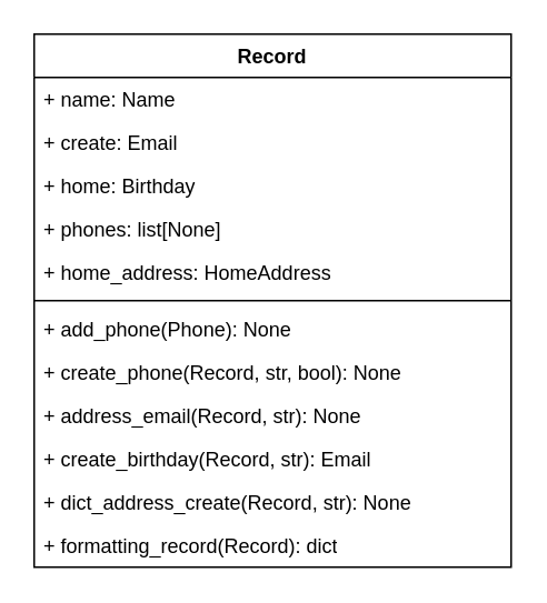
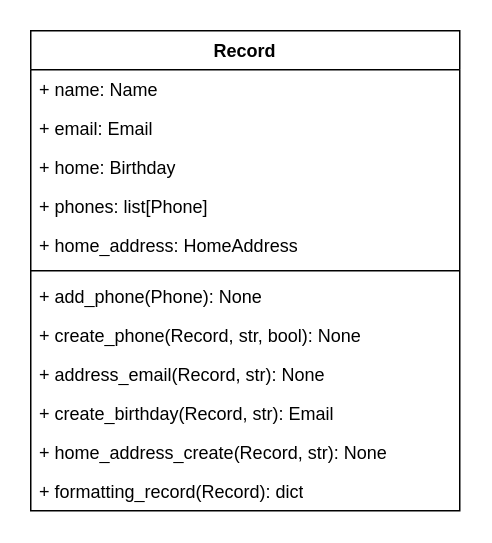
- <mxCell id="4" value="+ create: Email" style="text;strokeColor=none;fillColor=none;align=left;verticalAlign=top;spacingLeft=4;spacingRight=4;overflow=hidden;rotatable=0;points=[[0,0.5],[1,0.5]];portConstraint=eastwest;whiteSpace=wrap;html=1;" vertex="1" parent="2"><mxGeometry y="52" width="286" height="26" as="geometry" /></mxCell>
+ <mxCell id="4" value="+ email: Email" style="text;strokeColor=none;fillColor=none;align=left;verticalAlign=top;spacingLeft=4;spacingRight=4;overflow=hidden;rotatable=0;points=[[0,0.5],[1,0.5]];portConstraint=eastwest;whiteSpace=wrap;html=1;" vertex="1" parent="2"><mxGeometry y="52" width="286" height="26" as="geometry" /></mxCell>
- <mxCell id="6" value="+ phones: list[None]" style="text;strokeColor=none;fillColor=none;align=left;verticalAlign=top;spacingLeft=4;spacingRight=4;overflow=hidden;rotatable=0;points=[[0,0.5],[1,0.5]];portConstraint=eastwest;whiteSpace=wrap;html=1;" vertex="1" parent="2"><mxGeometry y="104" width="286" height="26" as="geometry" /></mxCell>
+ <mxCell id="6" value="+ phones: list[Phone]" style="text;strokeColor=none;fillColor=none;align=left;verticalAlign=top;spacingLeft=4;spacingRight=4;overflow=hidden;rotatable=0;points=[[0,0.5],[1,0.5]];portConstraint=eastwest;whiteSpace=wrap;html=1;" vertex="1" parent="2"><mxGeometry y="104" width="286" height="26" as="geometry" /></mxCell>
- <mxCell id="13" value="+ dict_address_create(Record, str): None" style="text;strokeColor=none;fillColor=none;align=left;verticalAlign=top;spacingLeft=4;spacingRight=4;overflow=hidden;rotatable=0;points=[[0,0.5],[1,0.5]];portConstraint=eastwest;whiteSpace=wrap;html=1;" vertex="1" parent="2"><mxGeometry y="268" width="286" height="26" as="geometry" /></mxCell>
+ <mxCell id="13" value="+ home_address_create(Record, str): None" style="text;strokeColor=none;fillColor=none;align=left;verticalAlign=top;spacingLeft=4;spacingRight=4;overflow=hidden;rotatable=0;points=[[0,0.5],[1,0.5]];portConstraint=eastwest;whiteSpace=wrap;html=1;" vertex="1" parent="2"><mxGeometry y="268" width="286" height="26" as="geometry" /></mxCell>
